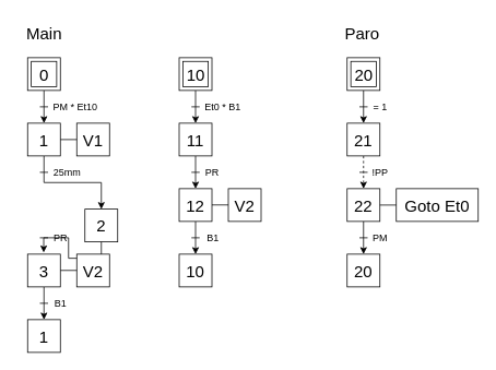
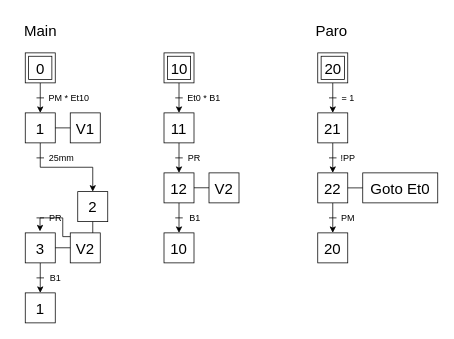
- <mxCell id="23" style="edgeStyle=orthogonalEdgeStyle;rounded=0;orthogonalLoop=1;jettySize=auto;html=1;exitX=0.5;exitY=1;exitDx=0;exitDy=0;entryX=0.5;entryY=0;entryDx=0;entryDy=0;dashed=1;" parent="1" source="24" target="26" edge="1"><mxGeometry relative="1" as="geometry" /></mxCell>
+ <mxCell id="23" style="edgeStyle=orthogonalEdgeStyle;rounded=0;orthogonalLoop=1;jettySize=auto;html=1;exitX=0.5;exitY=1;exitDx=0;exitDy=0;entryX=0.5;entryY=0;entryDx=0;entryDy=0;" parent="1" source="24" target="26" edge="1"><mxGeometry relative="1" as="geometry" /></mxCell>
